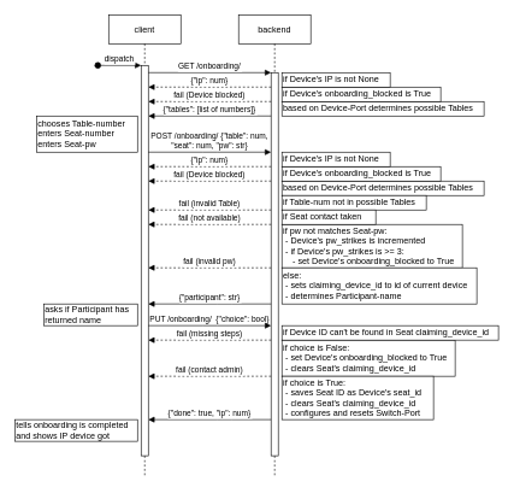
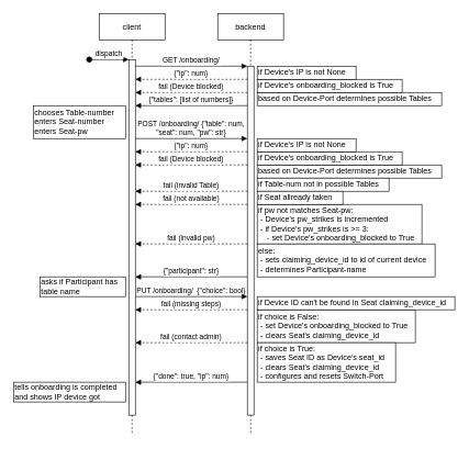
- <mxCell id="28" value="if Seat contact taken" style="rounded=0;whiteSpace=wrap;html=1;align=left;autosize=1;" parent="1" vertex="1"><mxGeometry x="390" y="290" width="130" height="20" as="geometry" /></mxCell>
+ <mxCell id="28" value="if Seat allready taken" style="rounded=0;whiteSpace=wrap;html=1;align=left;autosize=1;" parent="1" vertex="1"><mxGeometry x="390" y="290" width="130" height="20" as="geometry" /></mxCell>
- <mxCell id="5" value="asks if Participant has&lt;br&gt;returned name" style="rounded=0;whiteSpace=wrap;html=1;align=left;autosize=1;" parent="2" vertex="1"><mxGeometry x="-90" y="400" width="130" height="30" as="geometry" /></mxCell>
+ <mxCell id="5" value="asks if Participant has&lt;br&gt;table name" style="rounded=0;whiteSpace=wrap;html=1;align=left;autosize=1;" parent="2" vertex="1"><mxGeometry x="-90" y="400" width="130" height="30" as="geometry" /></mxCell>
